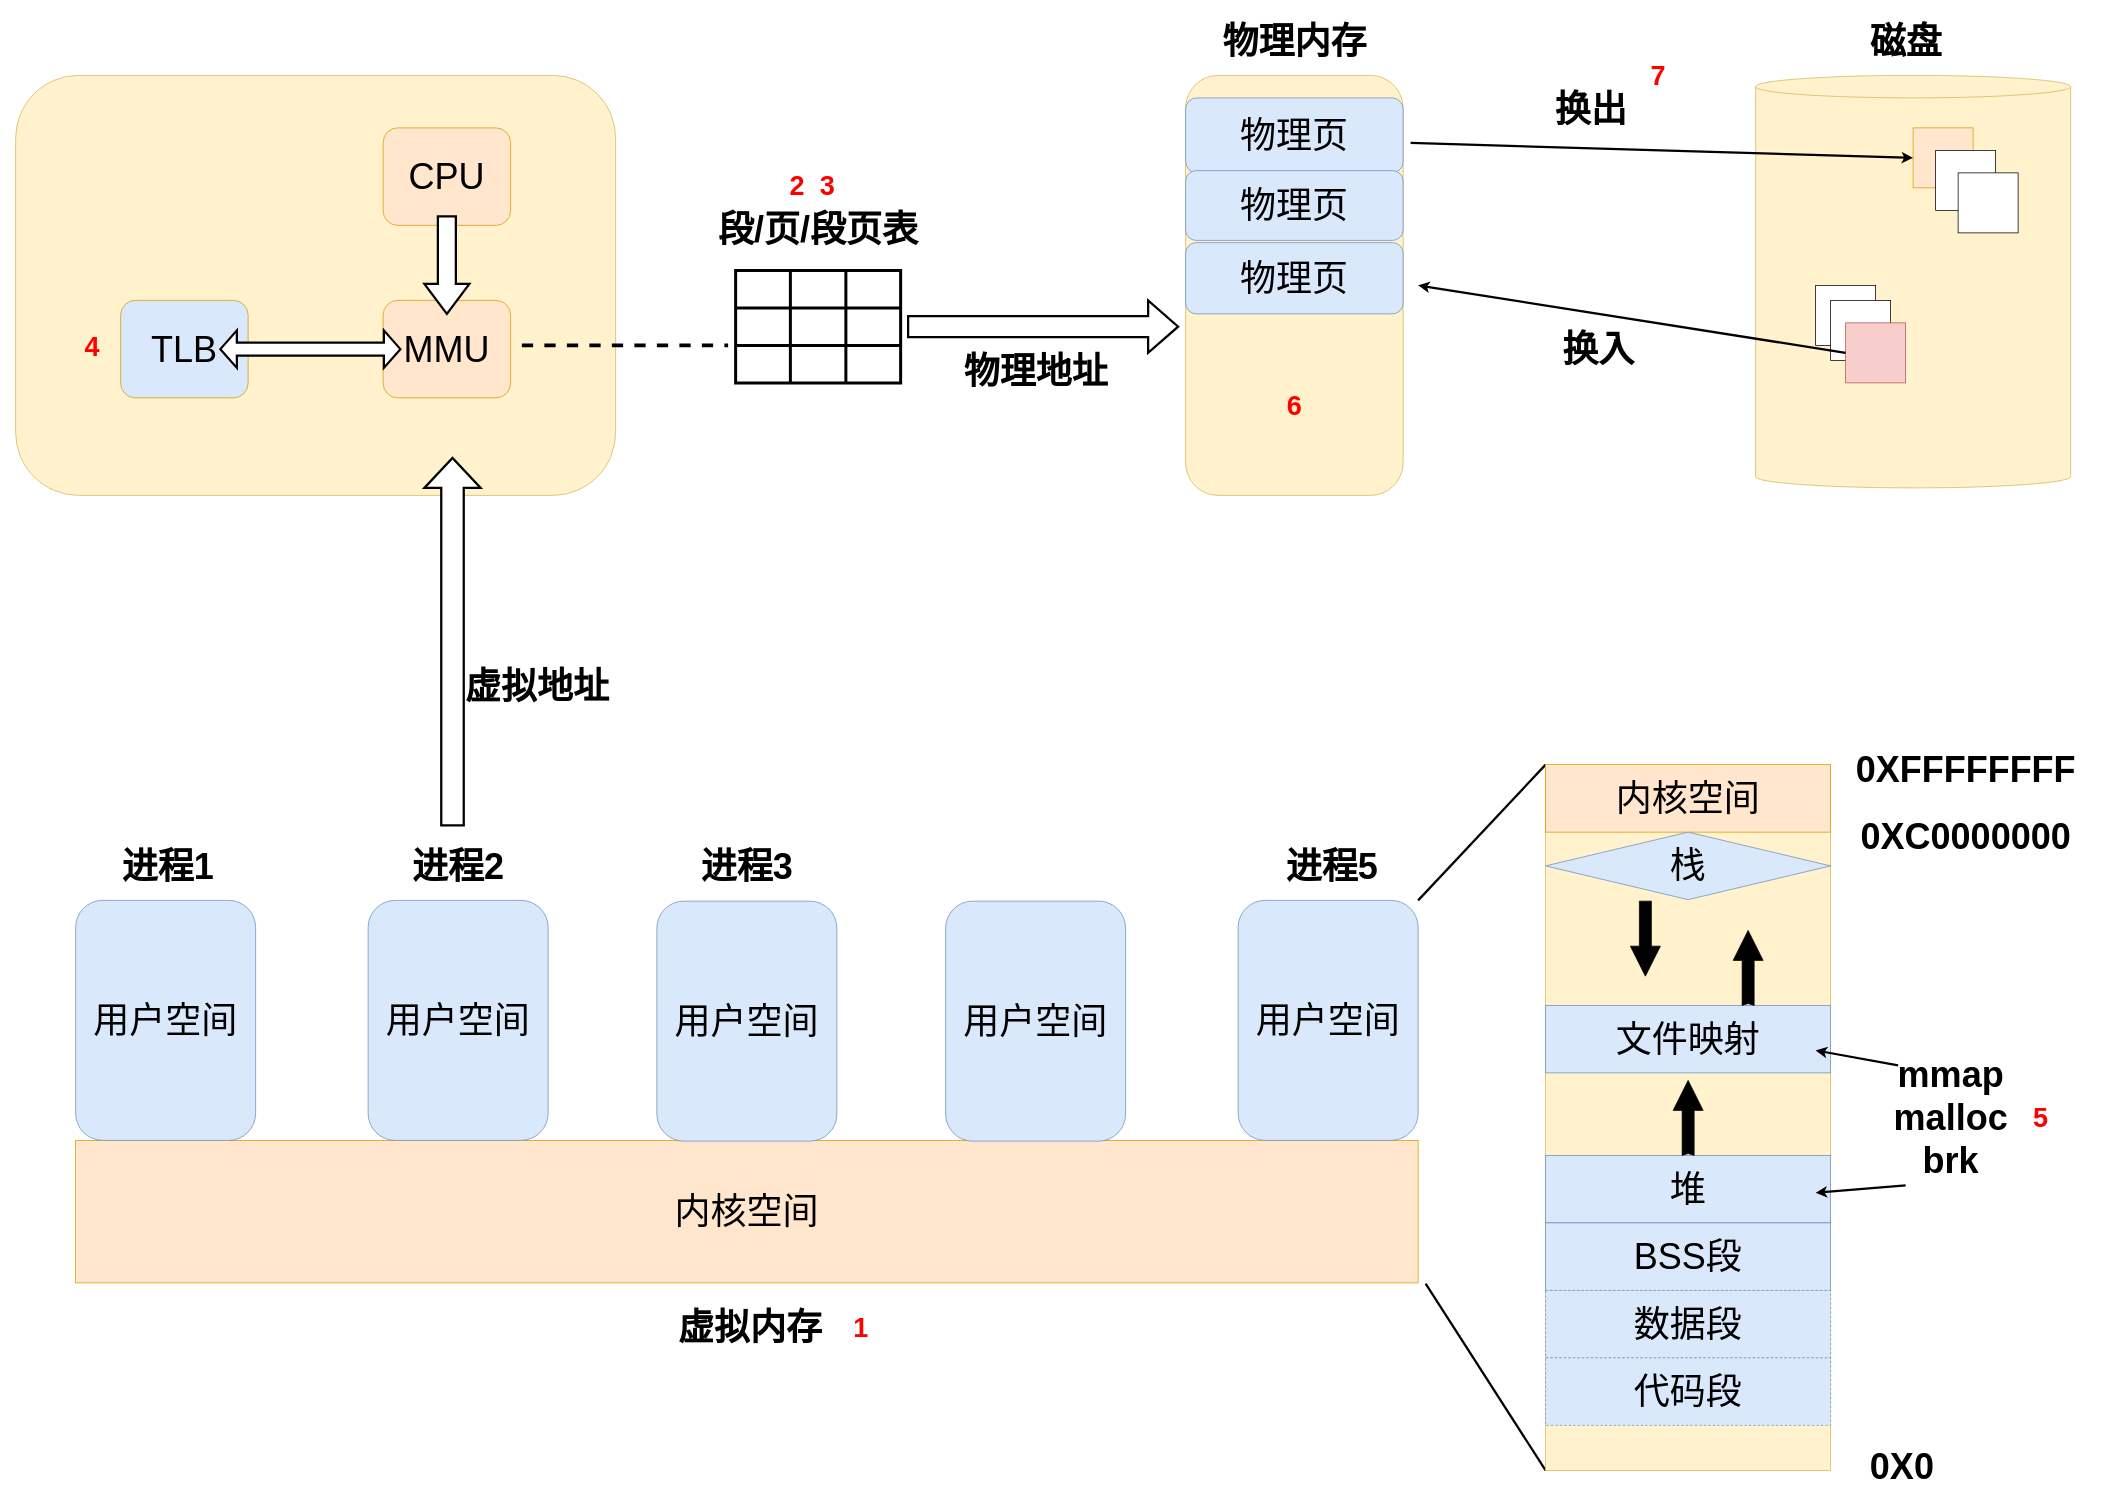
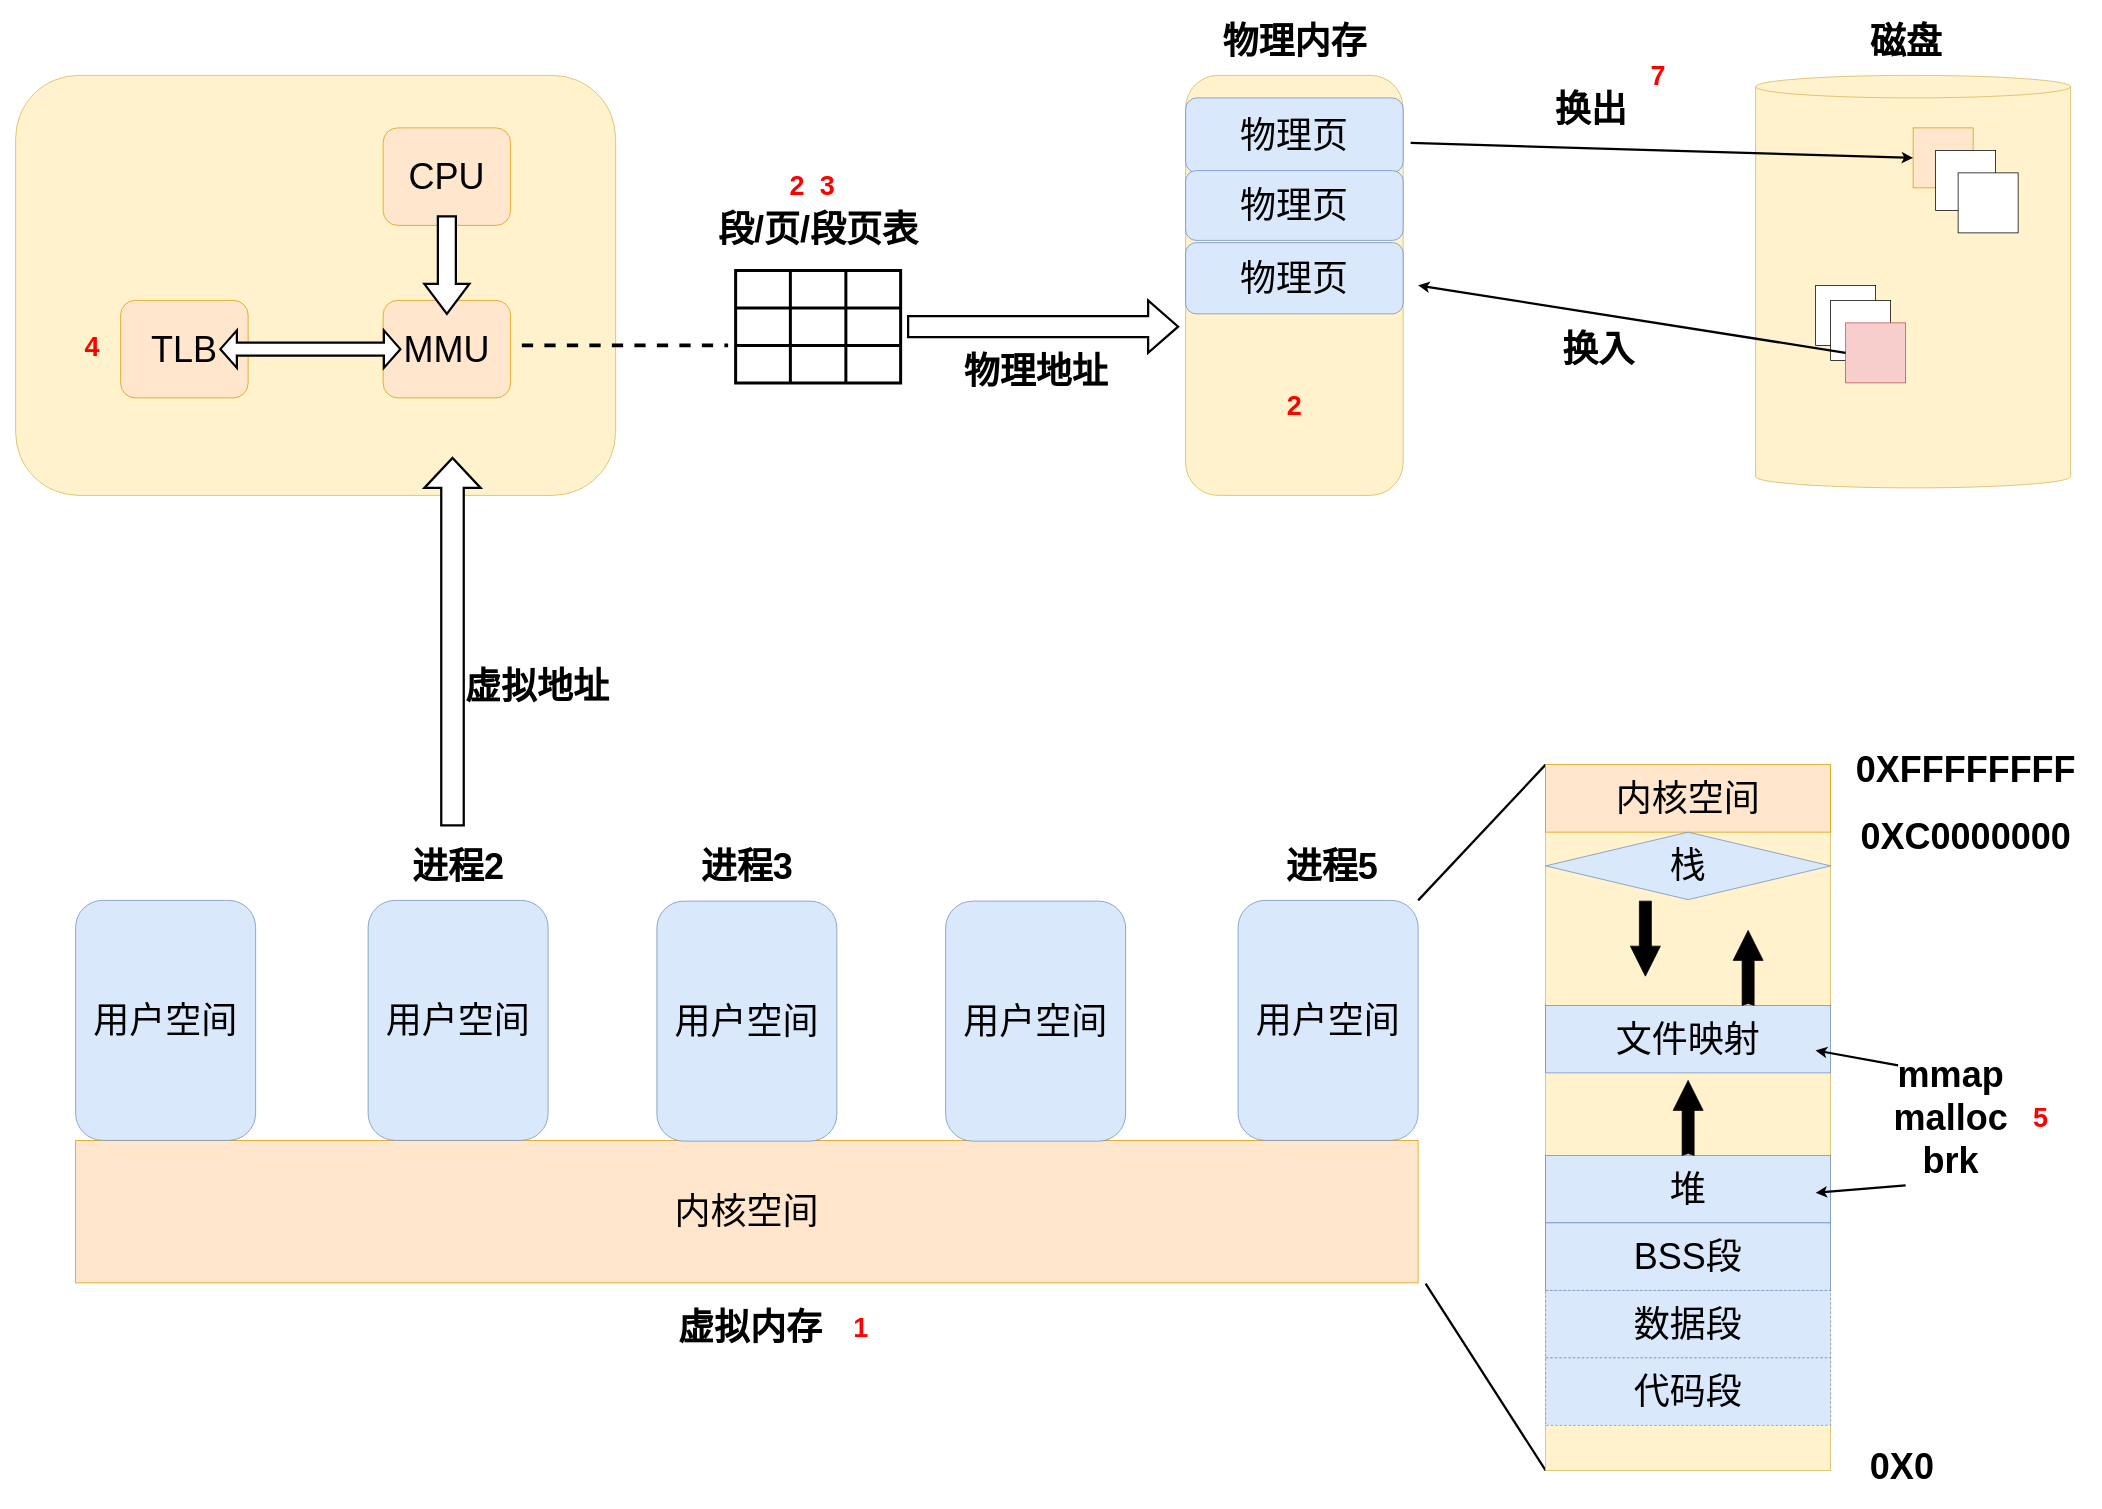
- <mxCell id="25" value="&lt;font style=&quot;font-size: 48px;&quot;&gt;TLB&lt;/font&gt;" style="rounded=1;whiteSpace=wrap;html=1;fillColor=#dae8fc;strokeColor=#d79b00;" vertex="1" parent="1"><mxGeometry x="160" y="400" width="170" height="130" as="geometry" /></mxCell>
+ <mxCell id="25" value="&lt;font style=&quot;font-size: 48px;&quot;&gt;TLB&lt;/font&gt;" style="rounded=1;whiteSpace=wrap;html=1;fillColor=#ffe6cc;strokeColor=#d79b00;" vertex="1" parent="1"><mxGeometry x="160" y="400" width="170" height="130" as="geometry" /></mxCell>
- <mxCell id="78" value="&lt;font color=&quot;#ff0000&quot; style=&quot;font-size: 36px;&quot;&gt;6&lt;/font&gt;" style="text;strokeColor=none;fillColor=none;html=1;fontSize=24;fontStyle=1;verticalAlign=middle;align=center;" vertex="1" parent="1"><mxGeometry x="1675" y="520" width="100" height="40" as="geometry" /></mxCell>
+ <mxCell id="78" value="&lt;font color=&quot;#ff0000&quot; style=&quot;font-size: 36px;&quot;&gt;2&lt;/font&gt;" style="text;strokeColor=none;fillColor=none;html=1;fontSize=24;fontStyle=1;verticalAlign=middle;align=center;" vertex="1" parent="1"><mxGeometry x="1675" y="520" width="100" height="40" as="geometry" /></mxCell>
- <mxCell id="26" value="&lt;font style=&quot;font-size: 48px;&quot;&gt;&lt;b style=&quot;&quot;&gt;进程1&lt;/b&gt;&lt;/font&gt;" style="text;html=1;align=center;verticalAlign=middle;resizable=0;points=[];autosize=1;strokeColor=none;fillColor=none;" vertex="1" parent="1"><mxGeometry x="148" y="1120" width="150" height="70" as="geometry" /></mxCell>
